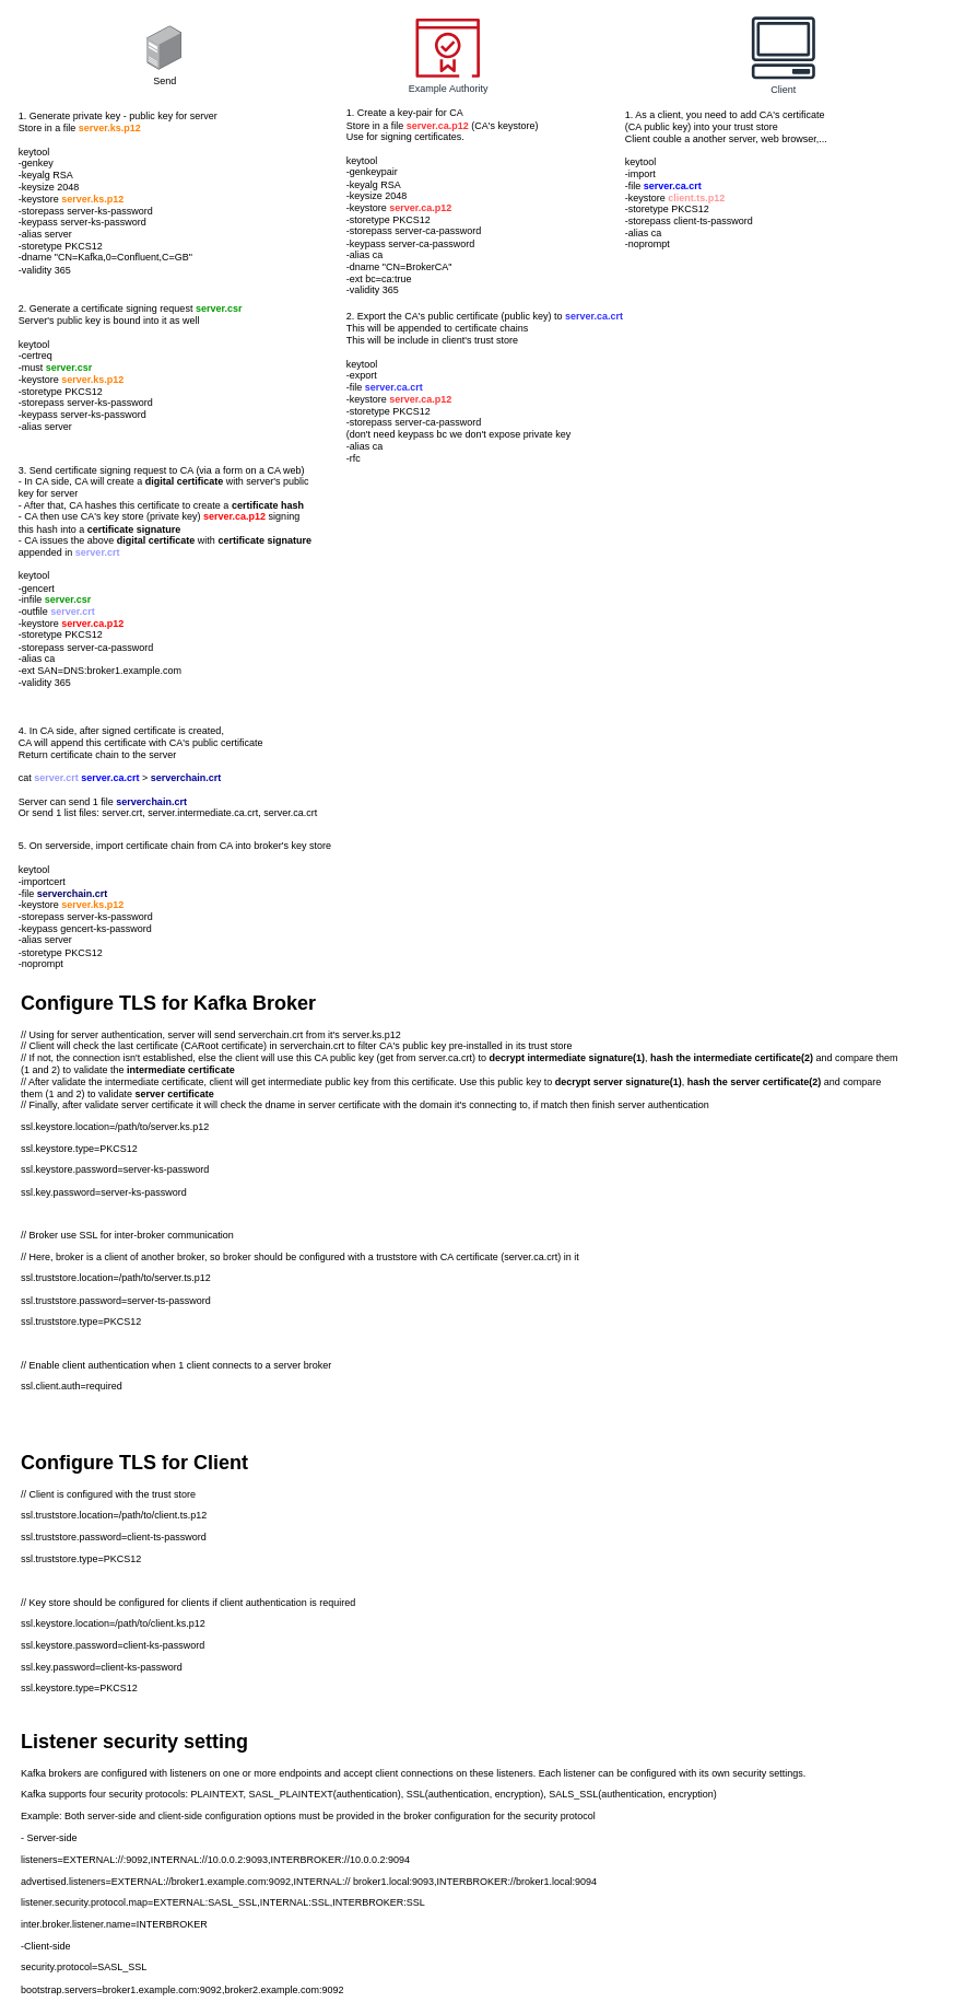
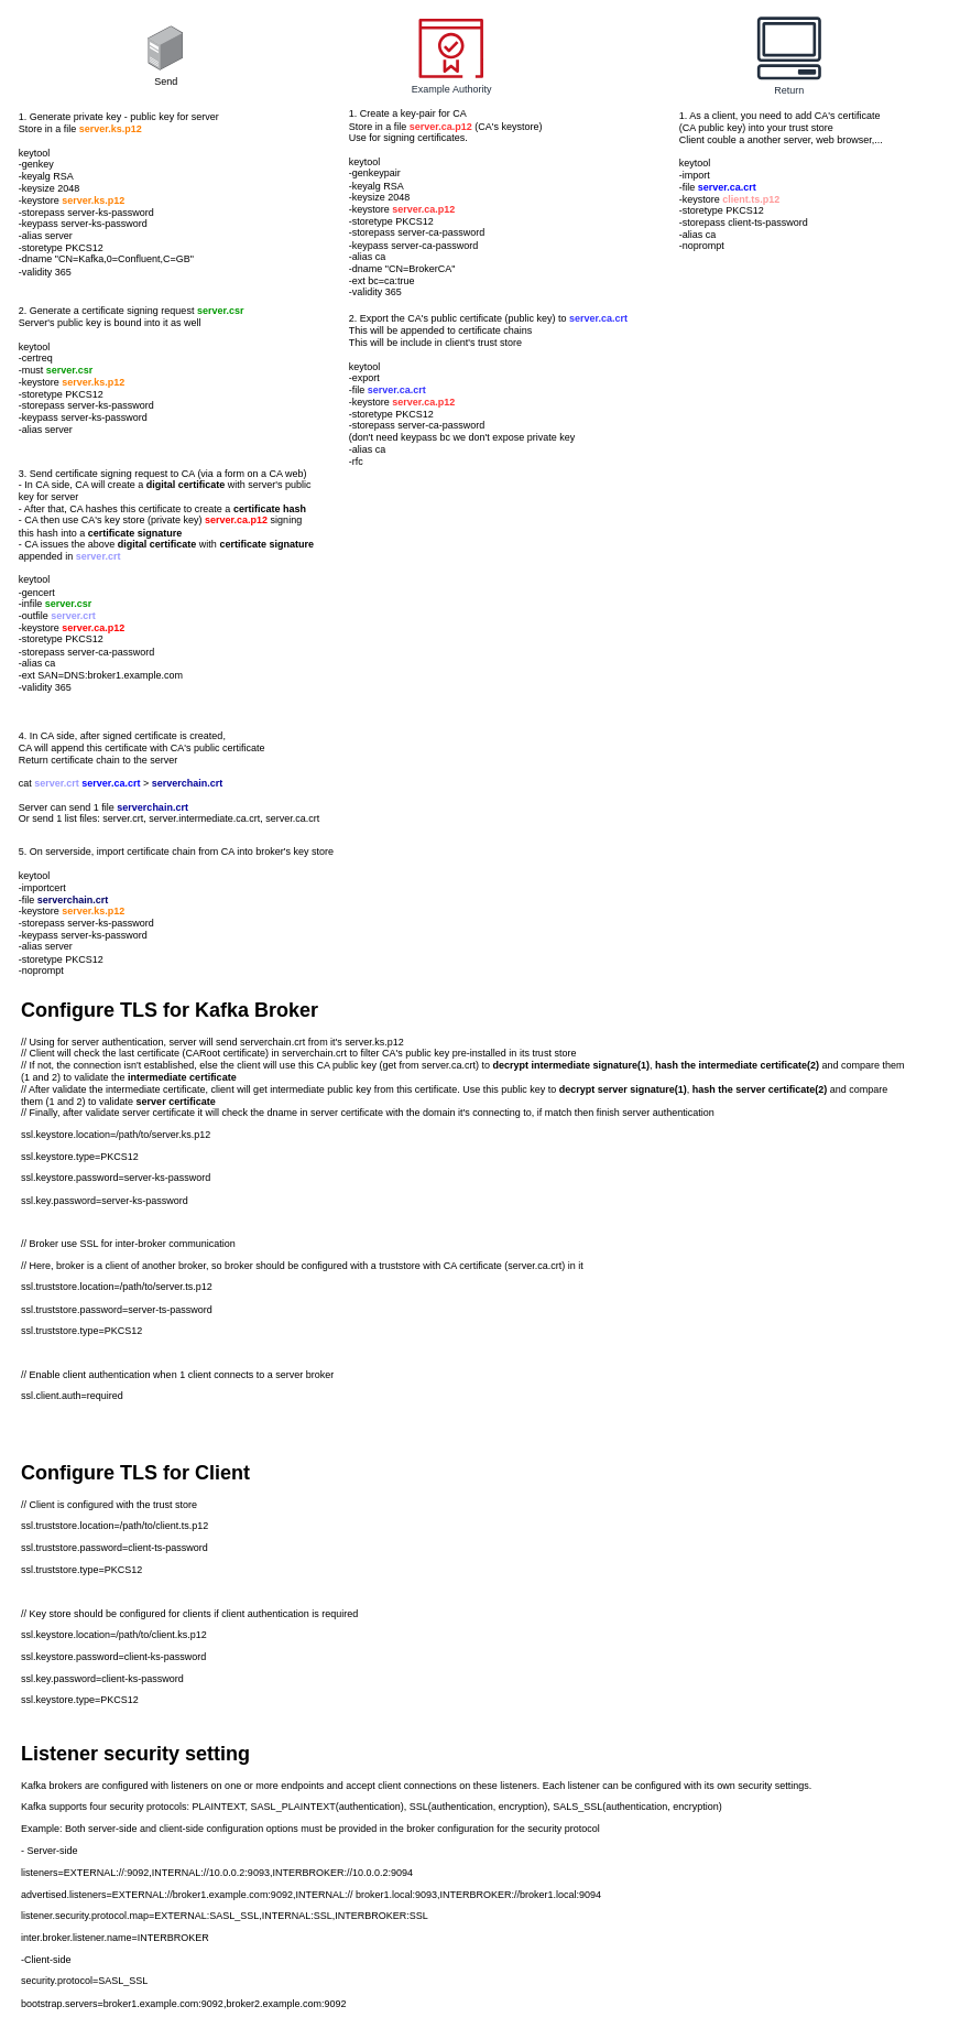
- <mxCell id="11" value="Client" style="outlineConnect=0;fontColor=#232F3E;gradientColor=none;fillColor=#232F3E;strokeColor=none;dashed=0;verticalLabelPosition=bottom;verticalAlign=top;align=center;html=1;fontSize=12;fontStyle=0;aspect=fixed;pointerEvents=1;shape=mxgraph.aws4.client;" parent="1" vertex="1"><mxGeometry x="916" y="20" width="78" height="76" as="geometry" /></mxCell>
+ <mxCell id="11" value="Return" style="outlineConnect=0;fontColor=#232F3E;gradientColor=none;fillColor=#232F3E;strokeColor=none;dashed=0;verticalLabelPosition=bottom;verticalAlign=top;align=center;html=1;fontSize=12;fontStyle=0;aspect=fixed;pointerEvents=1;shape=mxgraph.aws4.client;" parent="1" vertex="1"><mxGeometry x="916" y="20" width="78" height="76" as="geometry" /></mxCell>
- <mxCell id="12" value="1. As a client, you need to add CA's certificate&lt;br&gt;(CA public key) into your trust store&lt;br&gt;Client couble a another server, web browser,...&lt;br&gt;&lt;br&gt;keytool&lt;br&gt;-import&lt;br&gt;-file &lt;b&gt;&lt;font color=&quot;#0000ff&quot;&gt;server.ca.crt&lt;/font&gt;&lt;/b&gt;&lt;br&gt;-keystore &lt;b&gt;&lt;font color=&quot;#ff9999&quot;&gt;client.ts.p12&lt;/font&gt;&lt;/b&gt;&lt;br&gt;-storetype PKCS12&lt;br&gt;-storepass client-ts-password&lt;br&gt;-alias ca&lt;br&gt;-noprompt" style="text;html=1;strokeColor=none;fillColor=none;align=left;verticalAlign=middle;whiteSpace=wrap;rounded=0;" parent="1" vertex="1"><mxGeometry x="760" y="134" width="270" height="170" as="geometry" /></mxCell>
+ <mxCell id="12" value="1. As a client, you need to add CA's certificate&lt;br&gt;(CA public key) into your trust store&lt;br&gt;Client couble a another server, web browser,...&lt;br&gt;&lt;br&gt;keytool&lt;br&gt;-import&lt;br&gt;-file &lt;b&gt;&lt;font color=&quot;#0000ff&quot;&gt;server.ca.crt&lt;/font&gt;&lt;/b&gt;&lt;br&gt;-keystore &lt;b&gt;&lt;font color=&quot;#ff9999&quot;&gt;client.ts.p12&lt;/font&gt;&lt;/b&gt;&lt;br&gt;-storetype PKCS12&lt;br&gt;-storepass client-ts-password&lt;br&gt;-alias ca&lt;br&gt;-noprompt" style="text;html=1;strokeColor=none;fillColor=none;align=left;verticalAlign=middle;whiteSpace=wrap;rounded=0;" parent="1" vertex="1"><mxGeometry x="820" y="134" width="270" height="170" as="geometry" /></mxCell>
- <mxCell id="10" value="5. On serverside, import certificate chain from CA into broker's key store&lt;br&gt;&lt;br&gt;keytool&lt;br&gt;-importcert&lt;br&gt;-file &lt;font color=&quot;#000066&quot;&gt;&lt;b&gt;serverchain.crt&lt;/b&gt;&lt;/font&gt;&lt;br&gt;-keystore &lt;font color=&quot;#ff8000&quot;&gt;&lt;b&gt;server.ks.p12&lt;/b&gt;&lt;/font&gt;&lt;br&gt;-storepass server-ks-password&lt;br&gt;-keypass gencert-ks-password&lt;br&gt;-alias server&lt;br&gt;-storetype PKCS12&lt;br&gt;-noprompt&lt;br&gt;" style="text;html=1;strokeColor=none;fillColor=none;align=left;verticalAlign=middle;whiteSpace=wrap;rounded=0;" parent="1" vertex="1"><mxGeometry x="20" y="1013" width="410" height="180" as="geometry" /></mxCell>
+ <mxCell id="10" value="5. On serverside, import certificate chain from CA into broker's key store&lt;br&gt;&lt;br&gt;keytool&lt;br&gt;-importcert&lt;br&gt;-file &lt;font color=&quot;#000066&quot;&gt;&lt;b&gt;serverchain.crt&lt;/b&gt;&lt;/font&gt;&lt;br&gt;-keystore &lt;font color=&quot;#ff8000&quot;&gt;&lt;b&gt;server.ks.p12&lt;/b&gt;&lt;/font&gt;&lt;br&gt;-storepass server-ks-password&lt;br&gt;-keypass server-ks-password&lt;br&gt;-alias server&lt;br&gt;-storetype PKCS12&lt;br&gt;-noprompt&lt;br&gt;" style="text;html=1;strokeColor=none;fillColor=none;align=left;verticalAlign=middle;whiteSpace=wrap;rounded=0;" parent="1" vertex="1"><mxGeometry x="20" y="1013" width="410" height="180" as="geometry" /></mxCell>
